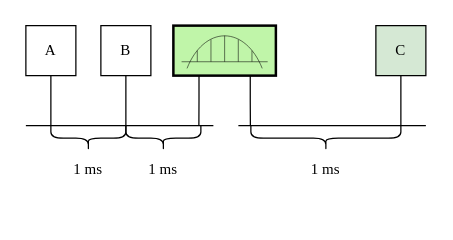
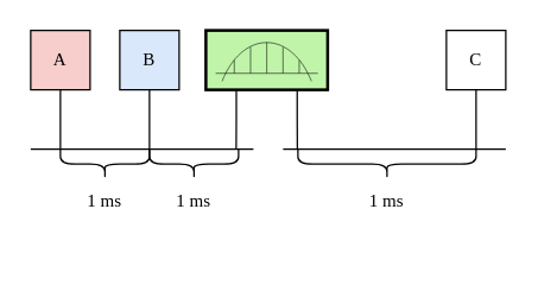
- <mxCell id="8" value="&lt;font face=&quot;Times New Roman&quot;&gt;A&lt;/font&gt;" style="whiteSpace=wrap;html=1;aspect=fixed;" parent="1" vertex="1"><mxGeometry x="20" y="20" width="40" height="40" as="geometry" /></mxCell>
+ <mxCell id="8" value="&lt;font face=&quot;Times New Roman&quot;&gt;A&lt;/font&gt;" style="whiteSpace=wrap;html=1;aspect=fixed;fillColor=#f8cecc;" parent="1" vertex="1"><mxGeometry x="20" y="20" width="40" height="40" as="geometry" /></mxCell>
- <mxCell id="10" value="&lt;font face=&quot;Times New Roman&quot;&gt;B&lt;/font&gt;" style="whiteSpace=wrap;html=1;aspect=fixed;" parent="1" vertex="1"><mxGeometry x="80" y="20" width="40" height="40" as="geometry" /></mxCell>
+ <mxCell id="10" value="&lt;font face=&quot;Times New Roman&quot;&gt;B&lt;/font&gt;" style="whiteSpace=wrap;html=1;aspect=fixed;fillColor=#dae8fc;" parent="1" vertex="1"><mxGeometry x="80" y="20" width="40" height="40" as="geometry" /></mxCell>
- <mxCell id="12" value="&lt;font face=&quot;Times New Roman&quot;&gt;C&lt;/font&gt;" style="whiteSpace=wrap;html=1;aspect=fixed;fillColor=#d5e8d4;" parent="1" vertex="1"><mxGeometry x="300" y="20" width="40" height="40" as="geometry" /></mxCell>
+ <mxCell id="12" value="&lt;font face=&quot;Times New Roman&quot;&gt;C&lt;/font&gt;" style="whiteSpace=wrap;html=1;aspect=fixed;" parent="1" vertex="1"><mxGeometry x="300" y="20" width="40" height="40" as="geometry" /></mxCell>
